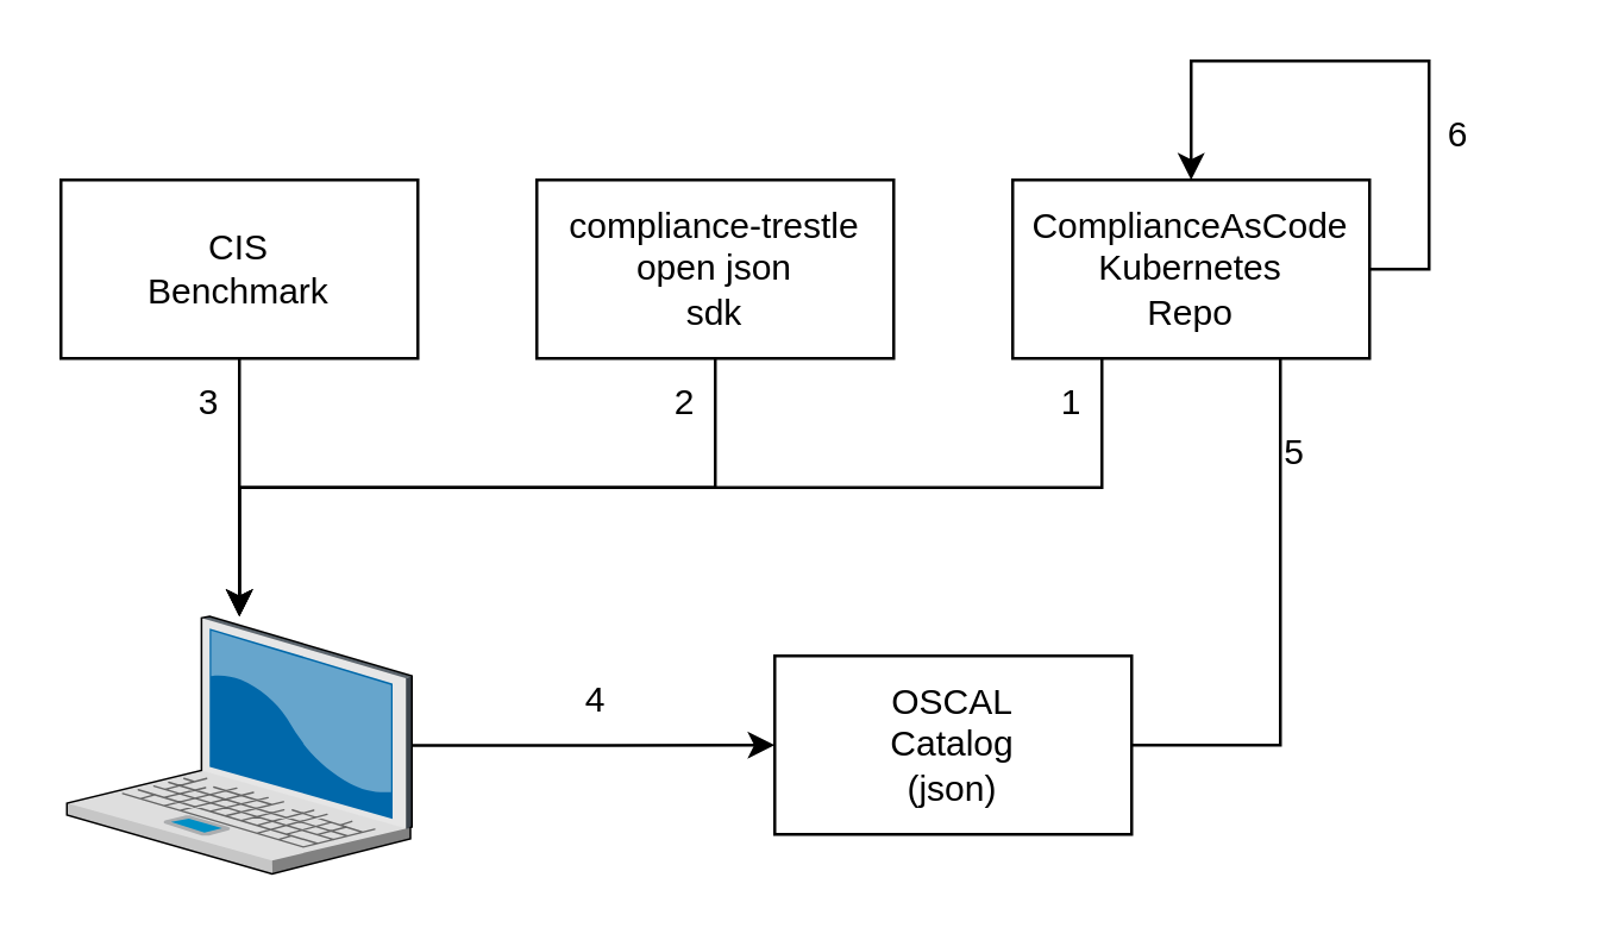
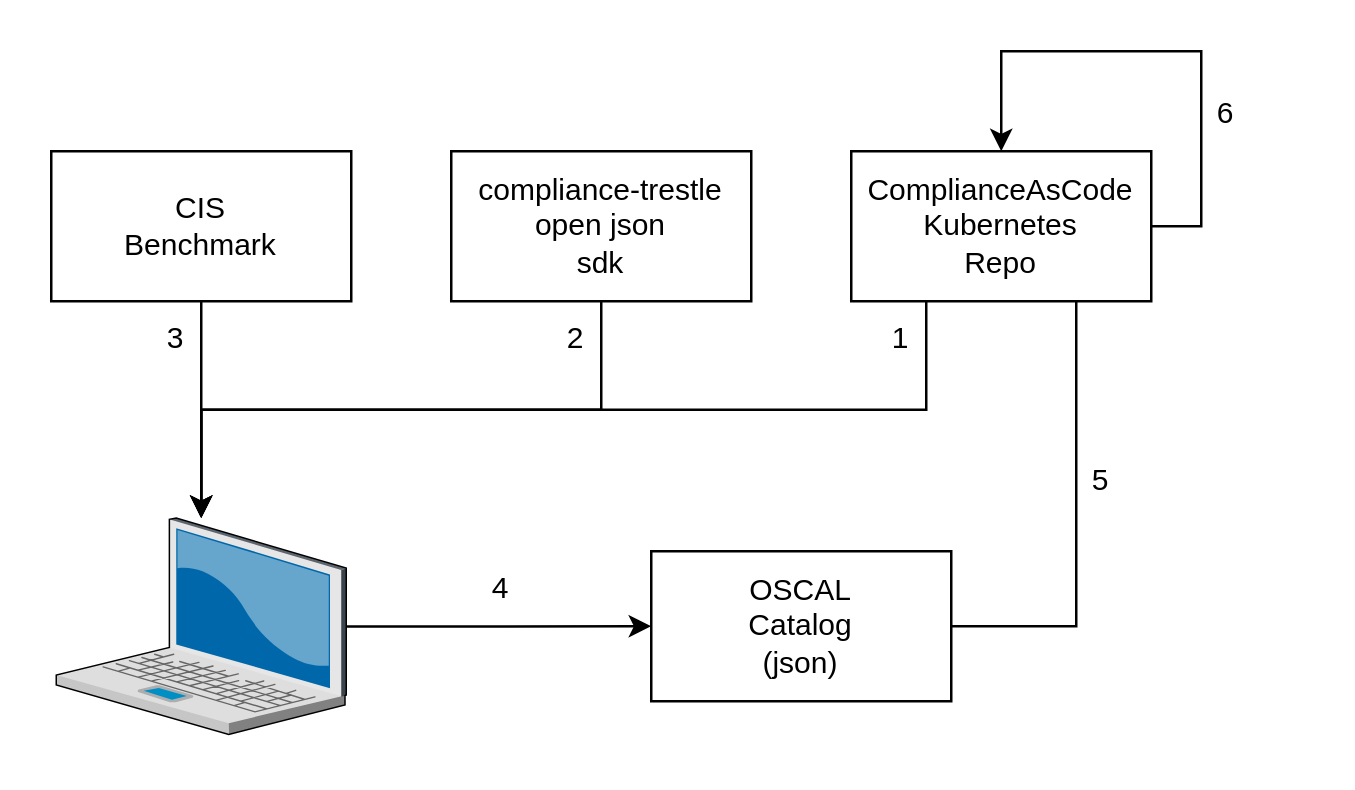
- <mxCell id="16" value="5" style="text;html=1;strokeColor=none;fillColor=none;align=center;verticalAlign=middle;whiteSpace=wrap;rounded=0;" parent="1" vertex="1"><mxGeometry x="405" y="136.75" width="60" height="30" as="geometry" /></mxCell>
+ <mxCell id="16" value="5" style="text;html=1;strokeColor=none;fillColor=none;align=center;verticalAlign=middle;whiteSpace=wrap;rounded=0;" parent="1" vertex="1"><mxGeometry x="410" y="176.75" width="60" height="30" as="geometry" /></mxCell>
